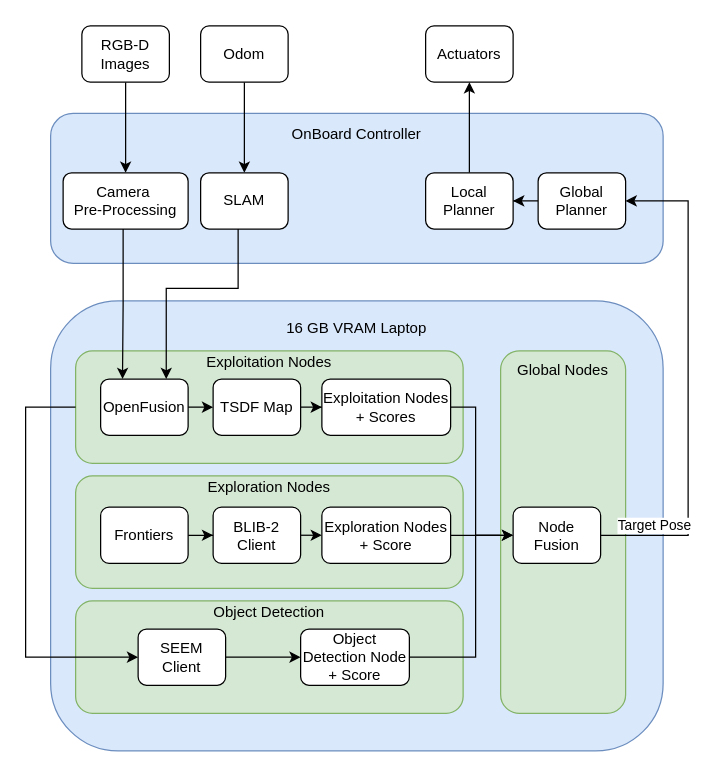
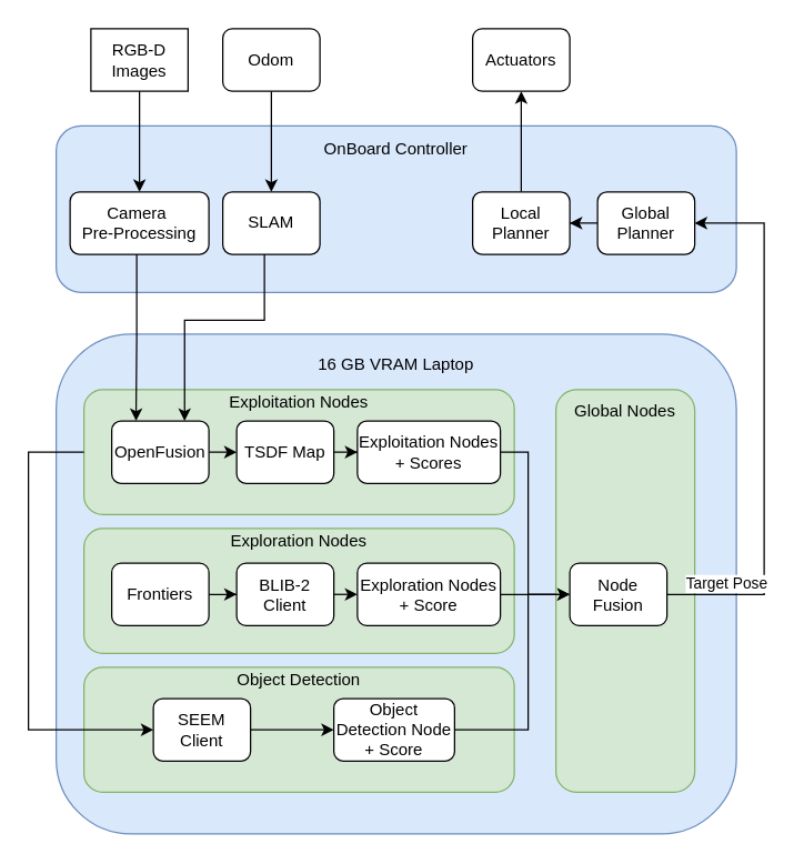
- <mxCell id="28" value="RGB-D Images" style="rounded=1;whiteSpace=wrap;html=1;" vertex="1" parent="1"><mxGeometry x="65" y="20" width="70" height="45" as="geometry" /></mxCell>
+ <mxCell id="28" value="RGB-D Images" style="whiteSpace=wrap;html=1;rounded=0;" vertex="1" parent="1"><mxGeometry x="65" y="20" width="70" height="45" as="geometry" /></mxCell>
